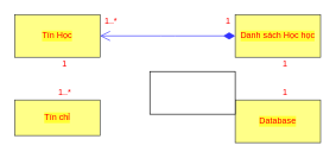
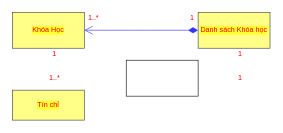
- <mxCell id="2" value="&lt;font color=&quot;#ff0000&quot;&gt;Tín Học&lt;/font&gt;" style="rounded=0;whiteSpace=wrap;html=1;labelBackgroundColor=#FFFF33;strokeColor=#36393d;fillColor=#ffff88;" parent="1" vertex="1"><mxGeometry x="20" y="20" width="120" height="60" as="geometry" /></mxCell>
+ <mxCell id="2" value="&lt;font color=&quot;#ff0000&quot;&gt;Khóa Học&lt;/font&gt;" style="rounded=0;whiteSpace=wrap;html=1;labelBackgroundColor=#FFFF33;strokeColor=#36393d;fillColor=#ffff88;" parent="1" vertex="1"><mxGeometry x="20" y="20" width="120" height="60" as="geometry" /></mxCell>
- <mxCell id="4" value="&lt;font color=&quot;#ff0000&quot;&gt;Danh sách Học học&lt;/font&gt;" style="rounded=0;whiteSpace=wrap;html=1;labelBackgroundColor=#FFFF33;strokeColor=#36393d;fillColor=#ffff88;" parent="1" vertex="1"><mxGeometry x="330" y="20" width="120" height="60" as="geometry" /></mxCell>
+ <mxCell id="4" value="&lt;font color=&quot;#ff0000&quot;&gt;Danh sách Khóa học&lt;/font&gt;" style="rounded=0;whiteSpace=wrap;html=1;labelBackgroundColor=#FFFF33;strokeColor=#36393d;fillColor=#ffff88;" parent="1" vertex="1"><mxGeometry x="330" y="20" width="120" height="60" as="geometry" /></mxCell>
- <mxCell id="3" value="&lt;font color=&quot;#ff0000&quot;&gt;Tín chỉ&lt;/font&gt;" style="rounded=0;whiteSpace=wrap;html=1;labelBackgroundColor=#FFFF33;strokeColor=#36393d;fillColor=#ffff88;" parent="1" vertex="1"><mxGeometry x="20" y="140" width="120" height="50" as="geometry" /></mxCell>
+ <mxCell id="3" value="&lt;font color=&quot;#ff0000&quot;&gt;Tín chỉ&lt;/font&gt;" style="rounded=0;whiteSpace=wrap;html=1;labelBackgroundColor=#FFFF33;strokeColor=#36393d;fillColor=#ffff88;" parent="1" vertex="1"><mxGeometry x="20" y="150" width="120" height="50" as="geometry" /></mxCell>
- <mxCell id="8" value="&lt;font color=&quot;#ff0000&quot;&gt;Database&lt;/font&gt;" style="rounded=0;whiteSpace=wrap;html=1;labelBackgroundColor=#FFFF33;strokeColor=#36393d;fillColor=#ffff88;" parent="1" vertex="1"><mxGeometry x="330" y="140" width="120" height="60" as="geometry" /></mxCell>
